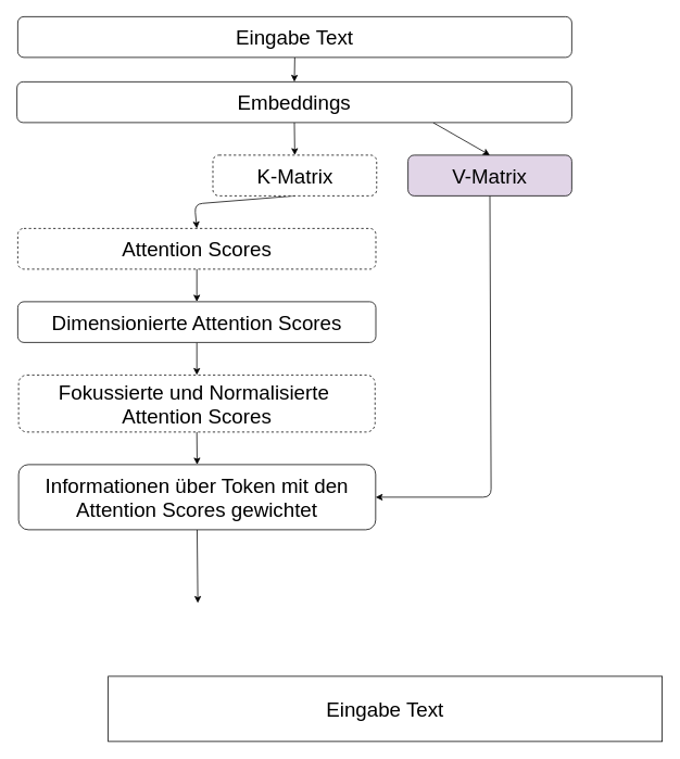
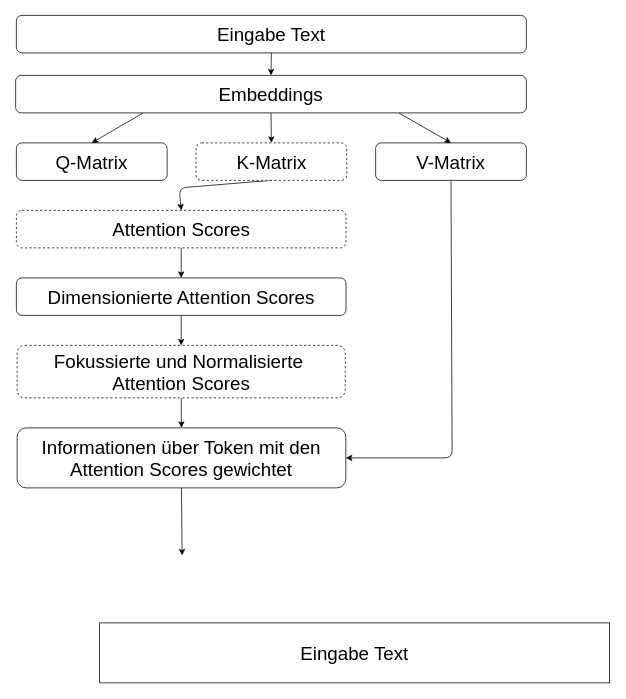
+ <mxCell id="5" style="edgeStyle=none;html=1;exitX=0.25;exitY=1;exitDx=0;exitDy=0;entryX=0.5;entryY=0;entryDx=0;entryDy=0;fontSize=25;" edge="1" parent="1" source="8" target="11"><mxGeometry relative="1" as="geometry" /></mxCell>
+ <mxCell id="11" value="Q-Matrix" style="rounded=1;whiteSpace=wrap;html=1;fontSize=25;" vertex="1" parent="1"><mxGeometry x="21" y="190" width="201" height="50" as="geometry" /></mxCell>
- <mxCell id="13" value="V-Matrix" style="rounded=1;whiteSpace=wrap;html=1;fontSize=25;fillColor=#e1d5e7;" vertex="1" parent="1"><mxGeometry x="500" y="190" width="201" height="50" as="geometry" /></mxCell>
+ <mxCell id="13" value="V-Matrix" style="rounded=1;whiteSpace=wrap;html=1;fontSize=25;" vertex="1" parent="1"><mxGeometry x="500" y="190" width="201" height="50" as="geometry" /></mxCell>
